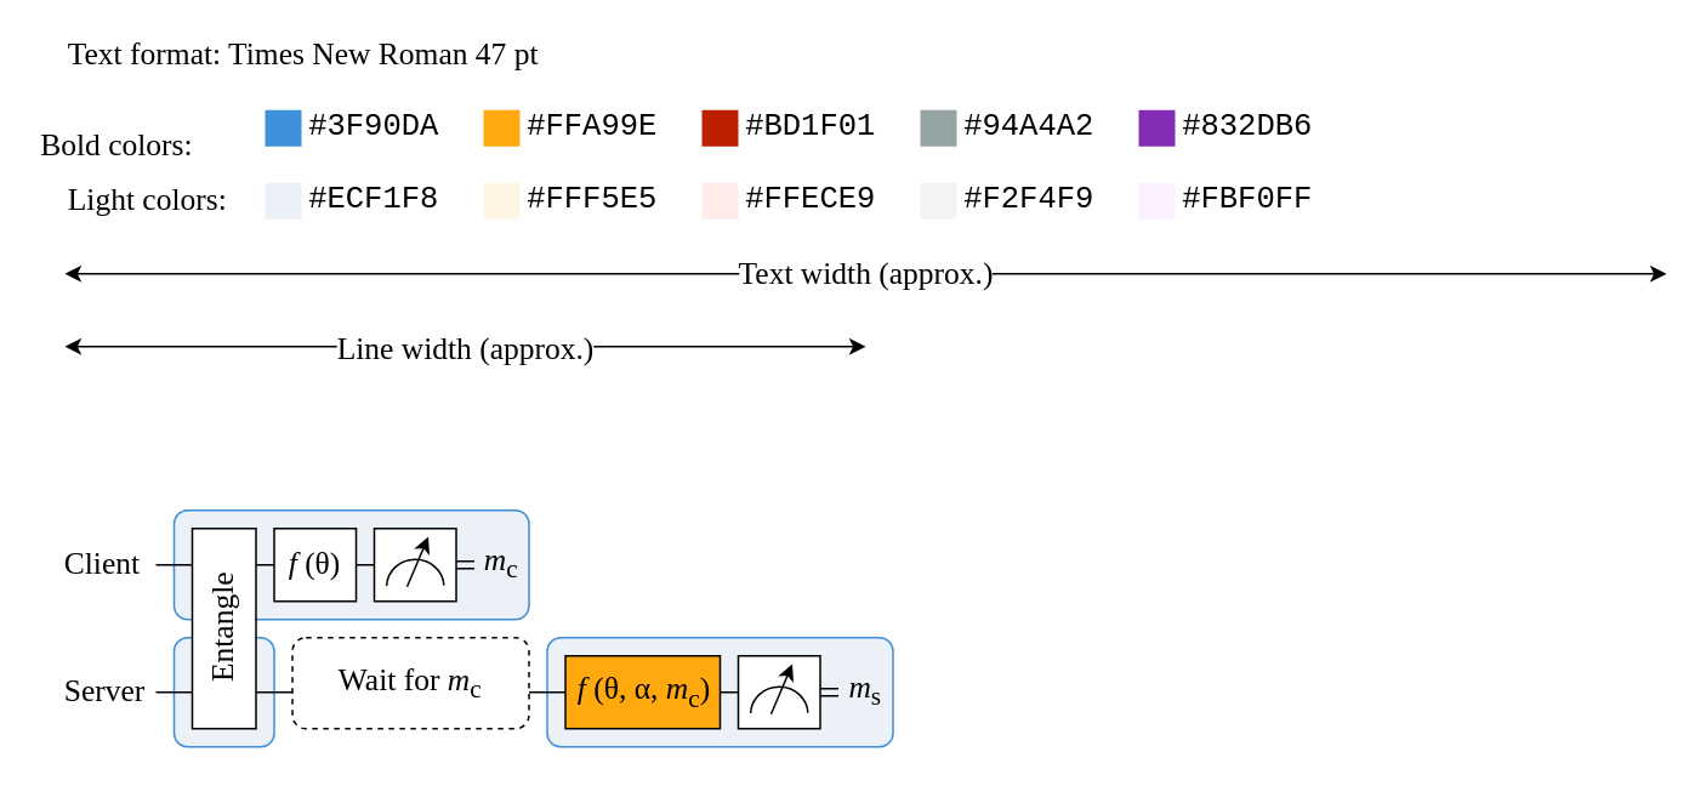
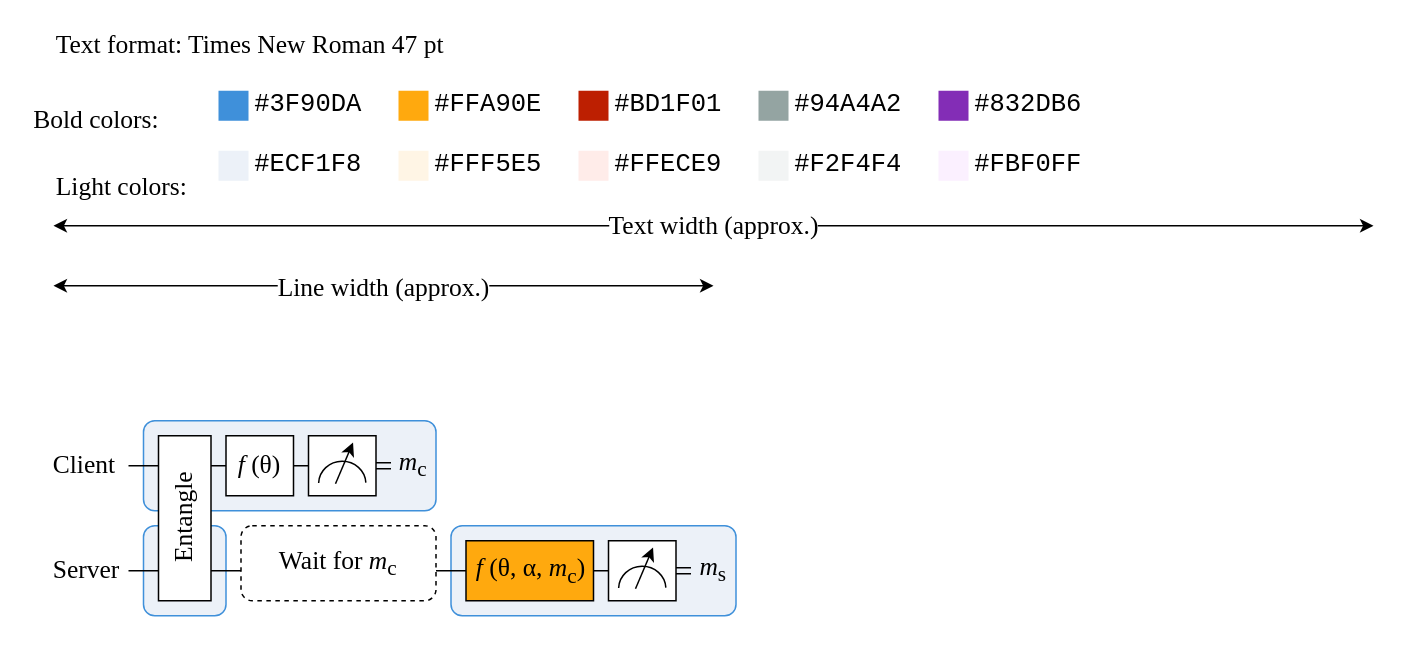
- <mxCell id="17" value="&lt;span style=&quot;text-align: left&quot;&gt;#FFA99E&lt;/span&gt;" style="text;html=1;strokeColor=none;fillColor=none;align=center;verticalAlign=middle;whiteSpace=wrap;rounded=0;fontFamily=Courier New;fontSize=17;" parent="1" vertex="1"><mxGeometry x="285" y="60" width="80" height="20" as="geometry" /></mxCell>
+ <mxCell id="17" value="&lt;span style=&quot;text-align: left&quot;&gt;#FFA90E&lt;/span&gt;" style="text;html=1;strokeColor=none;fillColor=none;align=center;verticalAlign=middle;whiteSpace=wrap;rounded=0;fontFamily=Courier New;fontSize=17;" parent="1" vertex="1"><mxGeometry x="285" y="60" width="80" height="20" as="geometry" /></mxCell>
- <mxCell id="19" value="Light colors:" style="text;html=1;strokeColor=none;fillColor=none;align=left;verticalAlign=middle;whiteSpace=wrap;rounded=0;fontFamily=Times New Roman;fontSize=17;" parent="1" vertex="1"><mxGeometry x="35" y="100" width="100" height="20" as="geometry" /></mxCell>
+ <mxCell id="19" value="Light colors:" style="text;html=1;strokeColor=none;fillColor=none;align=left;verticalAlign=middle;whiteSpace=wrap;rounded=0;fontFamily=Times New Roman;fontSize=17;" parent="1" vertex="1"><mxGeometry x="35" y="115" width="100" height="20" as="geometry" /></mxCell>
- <mxCell id="24" value="&lt;span style=&quot;text-align: left&quot;&gt;#&lt;/span&gt;F2F4F9" style="text;html=1;strokeColor=none;fillColor=none;align=center;verticalAlign=middle;whiteSpace=wrap;rounded=0;fontFamily=Courier New;fontSize=17;" parent="1" vertex="1"><mxGeometry x="525" y="100" width="80" height="20" as="geometry" /></mxCell>
+ <mxCell id="24" value="&lt;span style=&quot;text-align: left&quot;&gt;#&lt;/span&gt;F2F4F4" style="text;html=1;strokeColor=none;fillColor=none;align=center;verticalAlign=middle;whiteSpace=wrap;rounded=0;fontFamily=Courier New;fontSize=17;" parent="1" vertex="1"><mxGeometry x="525" y="100" width="80" height="20" as="geometry" /></mxCell>
